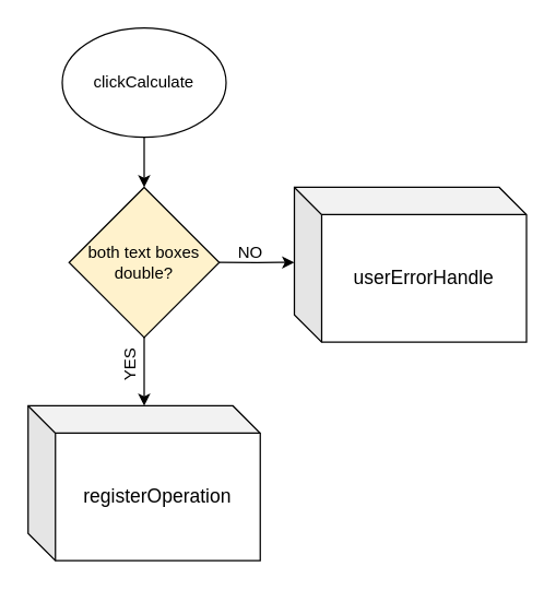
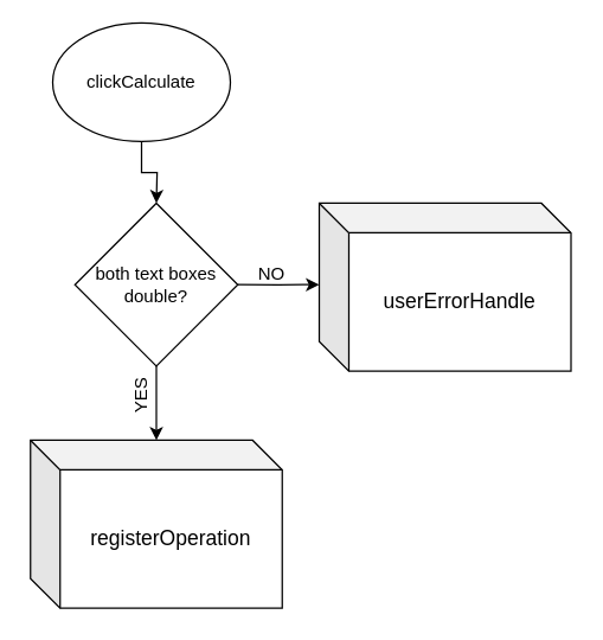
- <mxCell id="4" value="clickCalculate" style="ellipse;whiteSpace=wrap;html=1;" vertex="1" parent="1"><mxGeometry x="45" y="20" width="120" height="80" as="geometry" /></mxCell>
+ <mxCell id="4" value="clickCalculate" style="ellipse;whiteSpace=wrap;html=1;" vertex="1" parent="1"><mxGeometry x="35" y="15" width="120" height="80" as="geometry" /></mxCell>
- <mxCell id="7" value="&lt;font style=&quot;font-size: 12px&quot;&gt;both text boxes double?&lt;/font&gt;" style="rhombus;whiteSpace=wrap;html=1;fillColor=#fff2cc;" vertex="1" parent="1"><mxGeometry x="50" y="136.67" width="110" height="110" as="geometry" /></mxCell>
+ <mxCell id="7" value="&lt;font style=&quot;font-size: 12px&quot;&gt;both text boxes double?&lt;/font&gt;" style="rhombus;whiteSpace=wrap;html=1;" vertex="1" parent="1"><mxGeometry x="50" y="136.67" width="110" height="110" as="geometry" /></mxCell>
